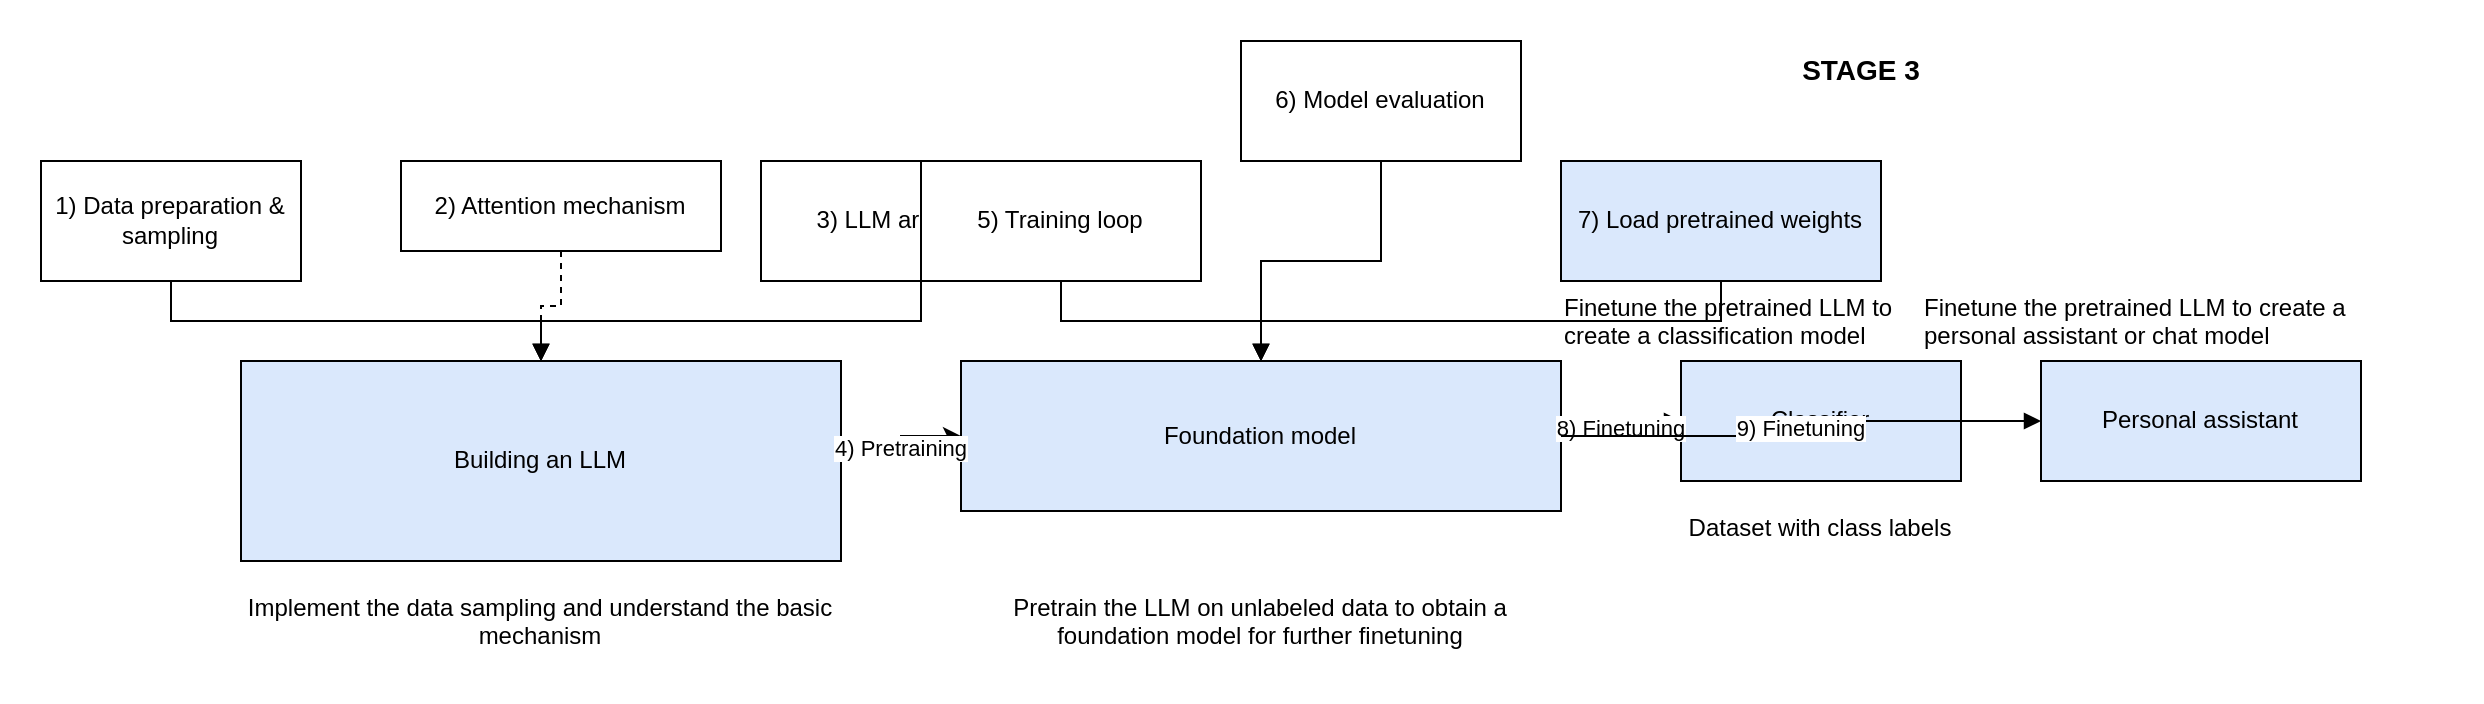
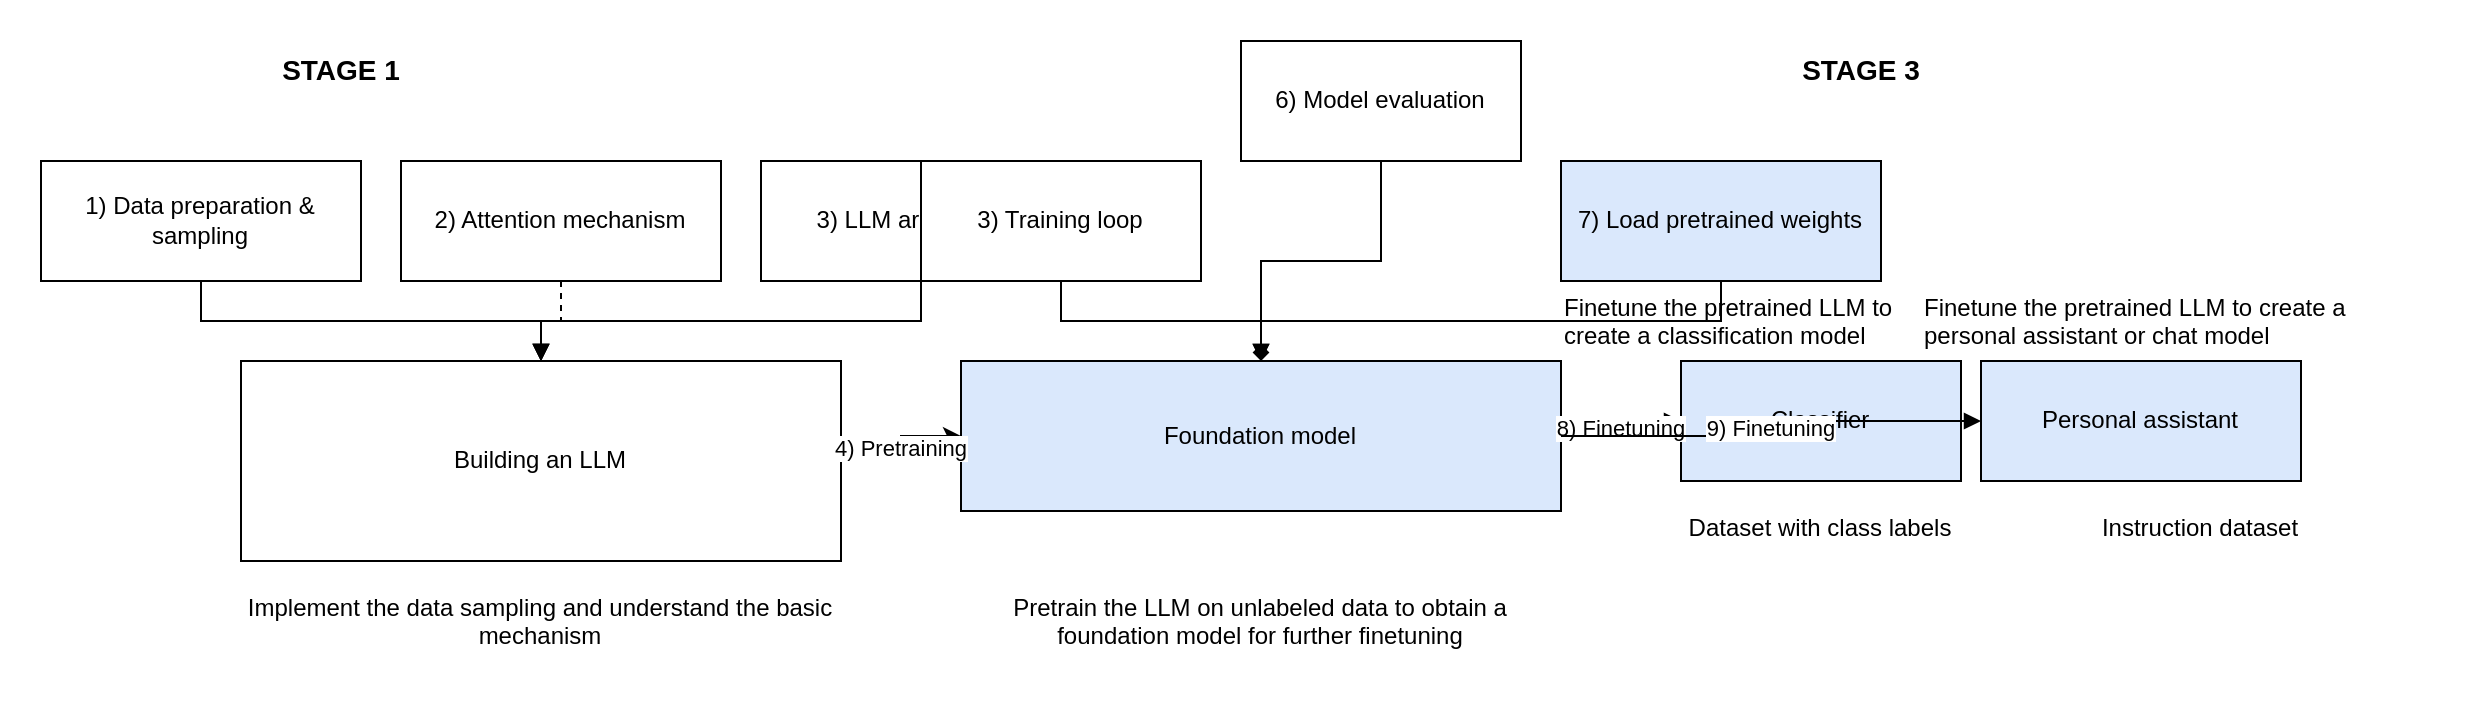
+ <mxCell id="2" value="STAGE 1" style="text;html=1;fontSize=14;fontStyle=1;align=center;verticalAlign=middle;" vertex="1" parent="1"><mxGeometry x="120" y="20" width="100" height="30" as="geometry" /></mxCell>
- <mxCell id="5" value="2) Attention mechanism" style="rounded=0;whiteSpace=wrap;html=1;strokeColor=#000000;fillColor=#ffffff;" vertex="1" parent="1"><mxGeometry x="200" y="80" width="160" height="45" as="geometry" /></mxCell>
+ <mxCell id="5" value="2) Attention mechanism" style="rounded=0;whiteSpace=wrap;html=1;strokeColor=#000000;fillColor=#ffffff;" vertex="1" parent="1"><mxGeometry x="200" y="80" width="160" height="60" as="geometry" /></mxCell>
- <mxCell id="4" value="1) Data preparation &amp; sampling" style="rounded=0;whiteSpace=wrap;html=1;strokeColor=#000000;fillColor=#ffffff;" vertex="1" parent="1"><mxGeometry x="20" y="80" width="130" height="60" as="geometry" /></mxCell>
+ <mxCell id="4" value="1) Data preparation &amp; sampling" style="rounded=0;whiteSpace=wrap;html=1;strokeColor=#000000;fillColor=#ffffff;" vertex="1" parent="1"><mxGeometry x="20" y="80" width="160" height="60" as="geometry" /></mxCell>
- <mxCell id="12" value="5) Training loop" style="rounded=0;whiteSpace=wrap;html=1;strokeColor=#000000;fillColor=#ffffff;" vertex="1" parent="1"><mxGeometry x="460" y="80" width="140" height="60" as="geometry" /></mxCell>
+ <mxCell id="12" value="3) Training loop" style="rounded=0;whiteSpace=wrap;html=1;strokeColor=#000000;fillColor=#ffffff;" vertex="1" parent="1"><mxGeometry x="460" y="80" width="140" height="60" as="geometry" /></mxCell>
- <mxCell id="18" style="edgeStyle=orthogonalEdgeStyle;rounded=0;html=1;endArrow=block;" edge="1" parent="1" source="13" target="15"><mxGeometry relative="1" as="geometry" /></mxCell>
+ <mxCell id="18" style="edgeStyle=orthogonalEdgeStyle;rounded=0;html=1;endArrow=diamond;" edge="1" parent="1" source="13" target="15"><mxGeometry relative="1" as="geometry" /></mxCell>
- <mxCell id="22" value="Personal assistant" style="rounded=0;whiteSpace=wrap;html=1;strokeColor=#000000;fillColor=#dae8fc;" vertex="1" parent="1"><mxGeometry x="1020" y="180" width="160" height="60" as="geometry" /></mxCell>
+ <mxCell id="22" value="Personal assistant" style="rounded=0;whiteSpace=wrap;html=1;strokeColor=#000000;fillColor=#dae8fc;" vertex="1" parent="1"><mxGeometry x="990" y="180" width="160" height="60" as="geometry" /></mxCell>
- <mxCell id="7" value="Building an LLM" style="rounded=0;whiteSpace=wrap;html=1;strokeColor=#000000;fillColor=#dae8fc;" vertex="1" parent="1"><mxGeometry x="120" y="180" width="300" height="100" as="geometry" /></mxCell>
+ <mxCell id="7" value="Building an LLM" style="rounded=0;whiteSpace=wrap;html=1;strokeColor=#000000;fillColor=#ffffff;" vertex="1" parent="1"><mxGeometry x="120" y="180" width="300" height="100" as="geometry" /></mxCell>
+ <mxCell id="28" value="Instruction dataset" style="text;html=1;align=center;whiteSpace=wrap;" vertex="1" parent="1"><mxGeometry x="1020" y="250" width="160" height="20" as="geometry" /></mxCell>
